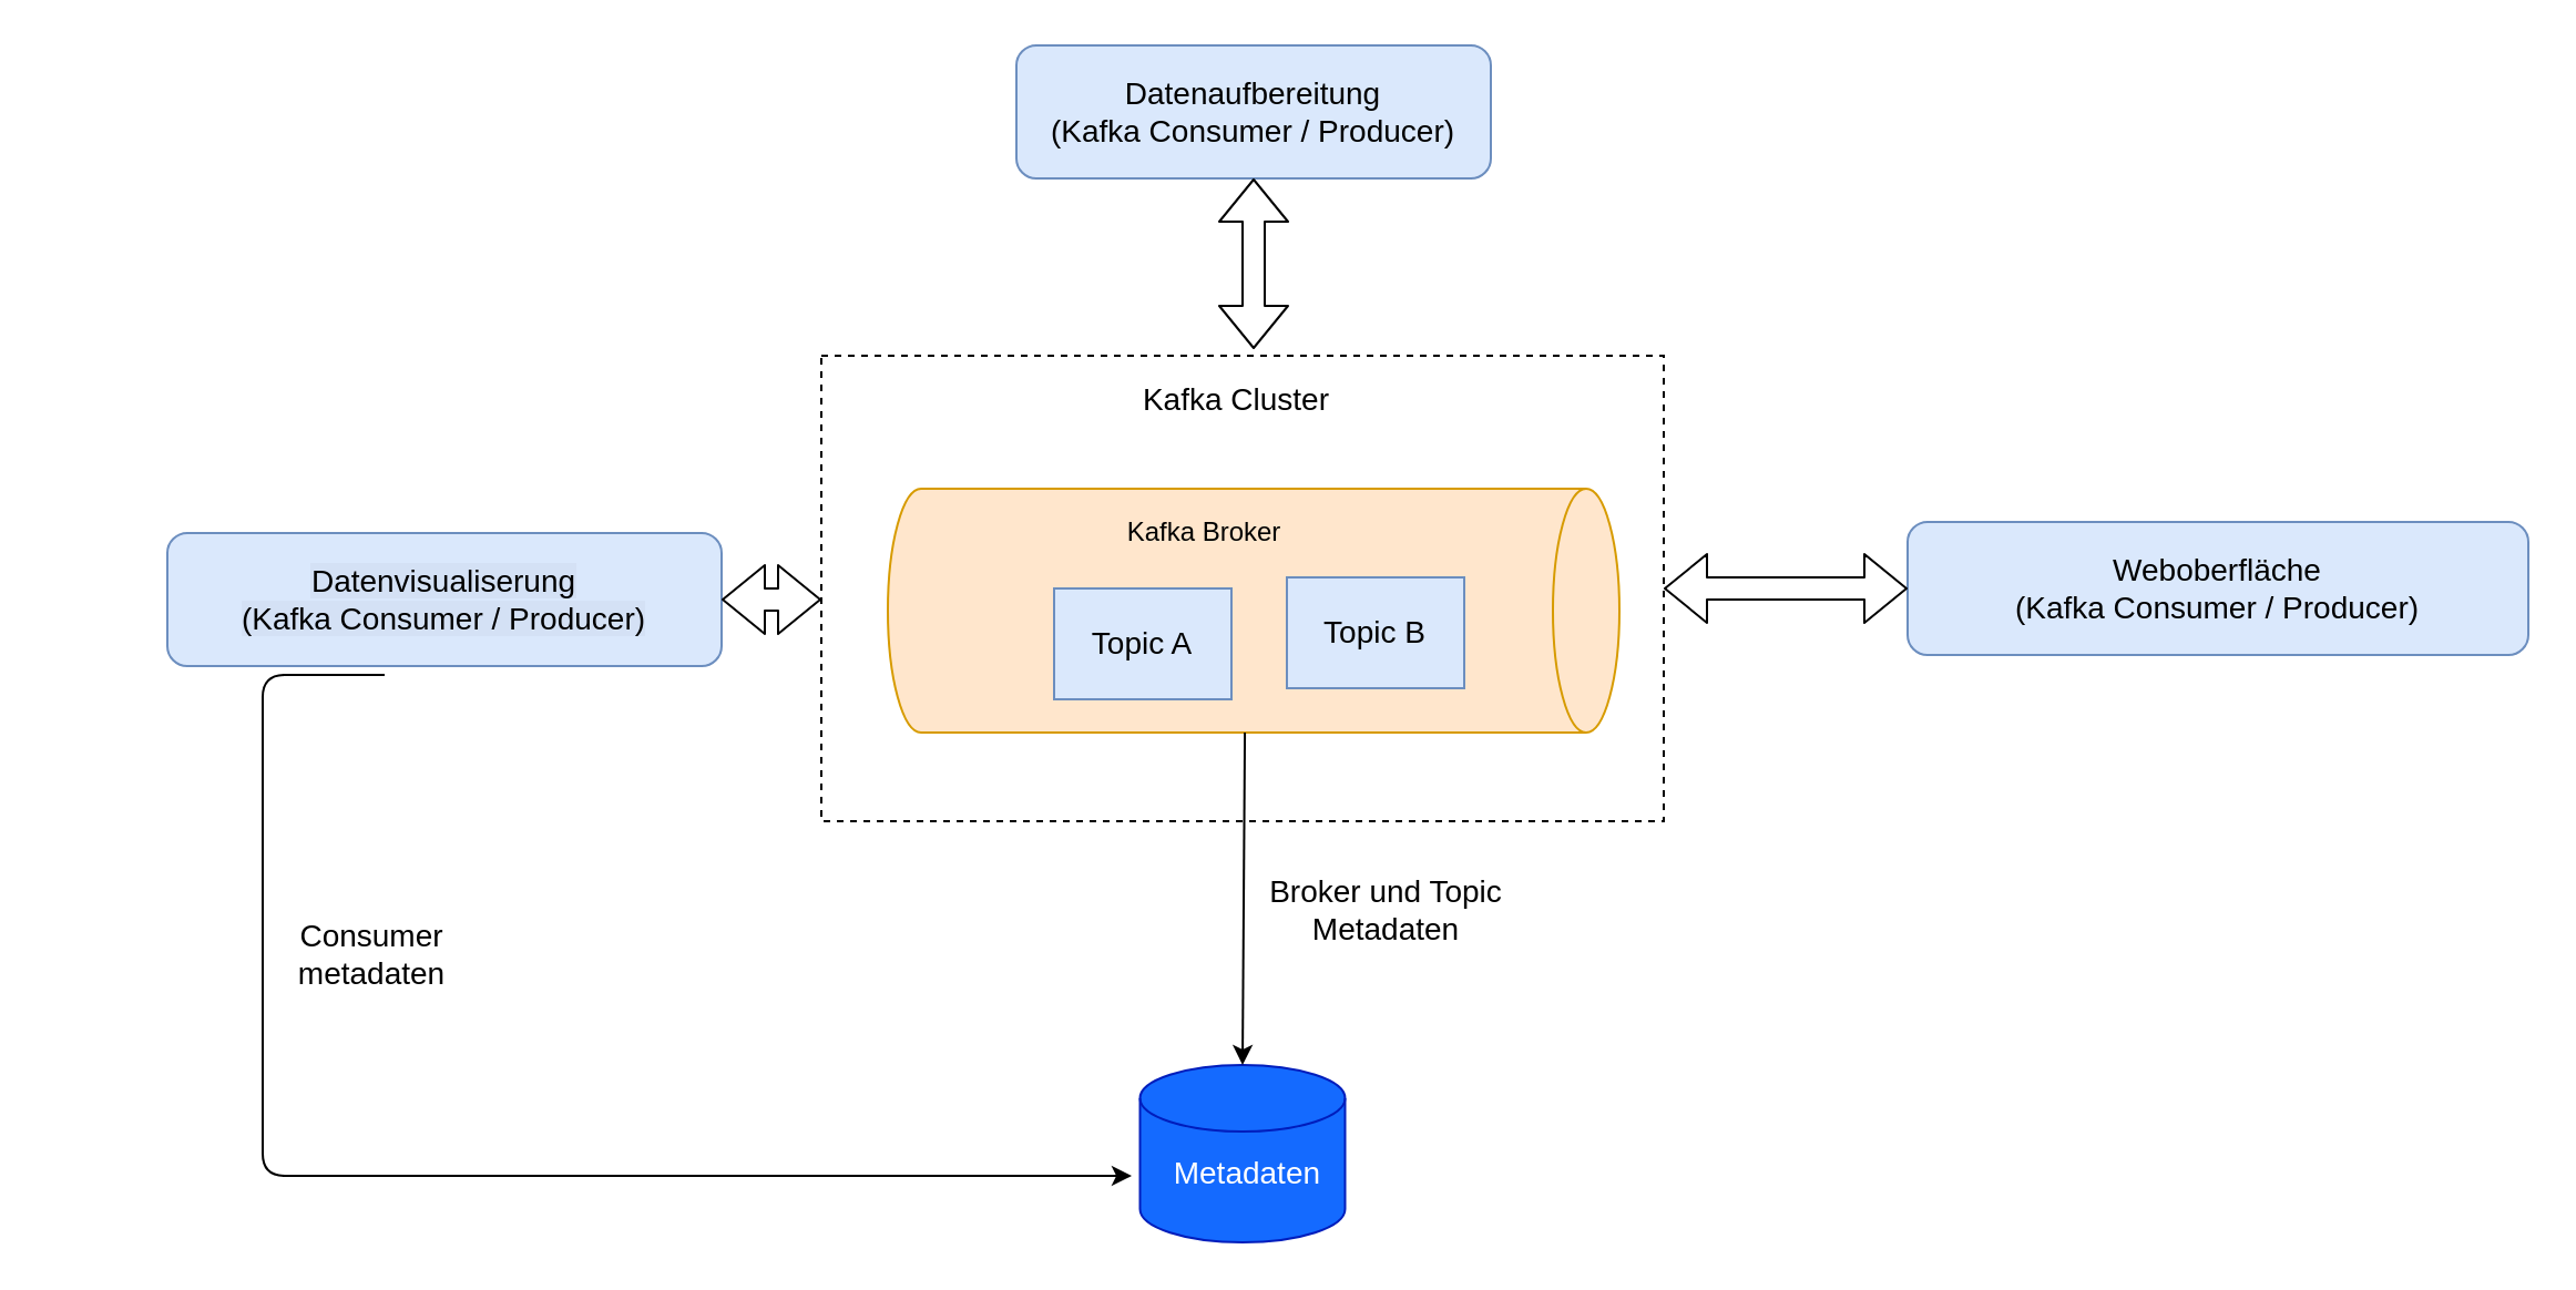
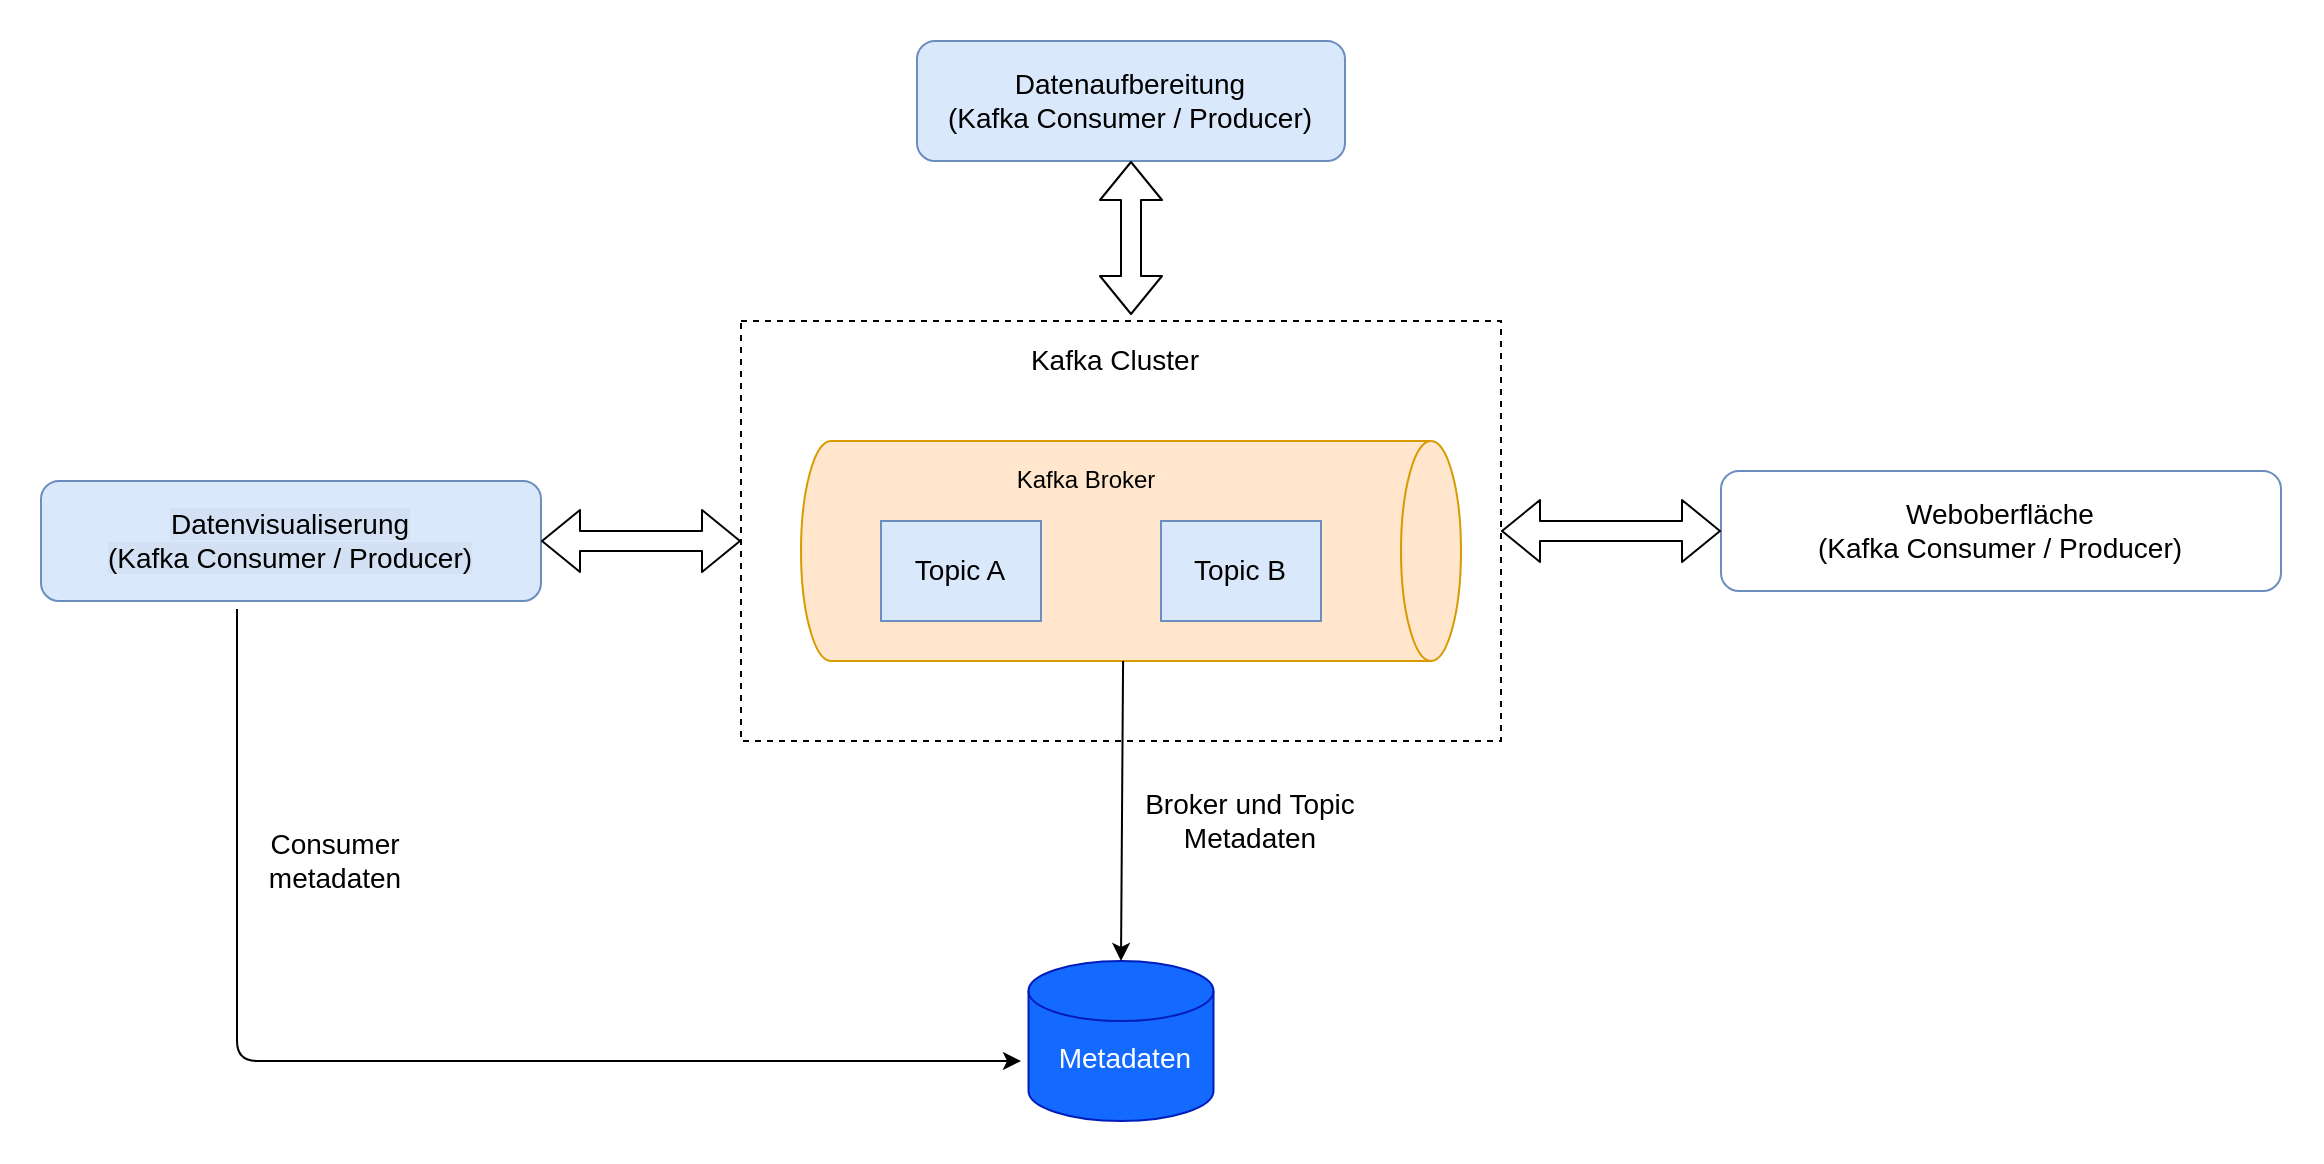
- <mxCell id="4" value="&lt;font style=&quot;font-size: 14px&quot;&gt;Weboberfläche&lt;br&gt;(Kafka Consumer / Producer)&lt;br&gt;&lt;/font&gt;" style="rounded=1;whiteSpace=wrap;html=1;fillColor=#dae8fc;strokeColor=#6c8ebf;" vertex="1" parent="1"><mxGeometry x="860" y="235" width="280" height="60" as="geometry" /></mxCell>
+ <mxCell id="4" value="&lt;font style=&quot;font-size: 14px&quot;&gt;Weboberfläche&lt;br&gt;(Kafka Consumer / Producer)&lt;br&gt;&lt;/font&gt;" style="rounded=1;whiteSpace=wrap;html=1;fillColor=#ffffff;strokeColor=#6c8ebf;" vertex="1" parent="1"><mxGeometry x="860" y="235" width="280" height="60" as="geometry" /></mxCell>
- <mxCell id="3" value="&lt;span style=&quot;color: rgb(0 , 0 , 0) ; font-family: &amp;#34;helvetica&amp;#34; ; font-size: 14px ; font-style: normal ; font-weight: 400 ; letter-spacing: normal ; text-align: center ; text-indent: 0px ; text-transform: none ; word-spacing: 0px ; display: inline ; float: none&quot;&gt;&lt;span style=&quot;background-color: rgb(212 , 225 , 245)&quot;&gt;Datenvisualiserung&lt;br&gt;(Kafka Consumer / Producer)&lt;/span&gt;&lt;br&gt;&lt;/span&gt;" style="rounded=1;whiteSpace=wrap;html=1;fillColor=#dae8fc;strokeColor=#6c8ebf;" vertex="1" parent="1"><mxGeometry x="75" y="240" width="250" height="60" as="geometry" /></mxCell>
+ <mxCell id="3" value="&lt;span style=&quot;color: rgb(0 , 0 , 0) ; font-family: &amp;#34;helvetica&amp;#34; ; font-size: 14px ; font-style: normal ; font-weight: 400 ; letter-spacing: normal ; text-align: center ; text-indent: 0px ; text-transform: none ; word-spacing: 0px ; display: inline ; float: none&quot;&gt;&lt;span style=&quot;background-color: rgb(212 , 225 , 245)&quot;&gt;Datenvisualiserung&lt;br&gt;(Kafka Consumer / Producer)&lt;/span&gt;&lt;br&gt;&lt;/span&gt;" style="rounded=1;whiteSpace=wrap;html=1;fillColor=#dae8fc;strokeColor=#6c8ebf;" vertex="1" parent="1"><mxGeometry x="20" y="240" width="250" height="60" as="geometry" /></mxCell>
- <mxCell id="10" value="&lt;font style=&quot;font-size: 14px&quot;&gt;Topic A&lt;/font&gt;" style="rounded=0;whiteSpace=wrap;html=1;fillColor=#dae8fc;strokeColor=#6c8ebf;" vertex="1" parent="1"><mxGeometry x="475" y="265" width="80" height="50" as="geometry" /></mxCell>
+ <mxCell id="10" value="&lt;font style=&quot;font-size: 14px&quot;&gt;Topic A&lt;/font&gt;" style="rounded=0;whiteSpace=wrap;html=1;fillColor=#dae8fc;strokeColor=#6c8ebf;" vertex="1" parent="1"><mxGeometry x="440" y="260" width="80" height="50" as="geometry" /></mxCell>
